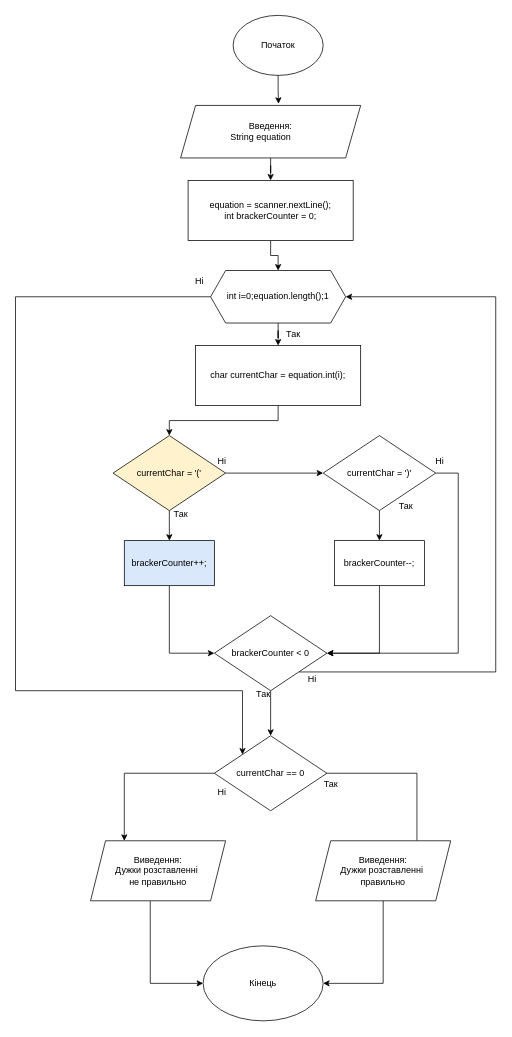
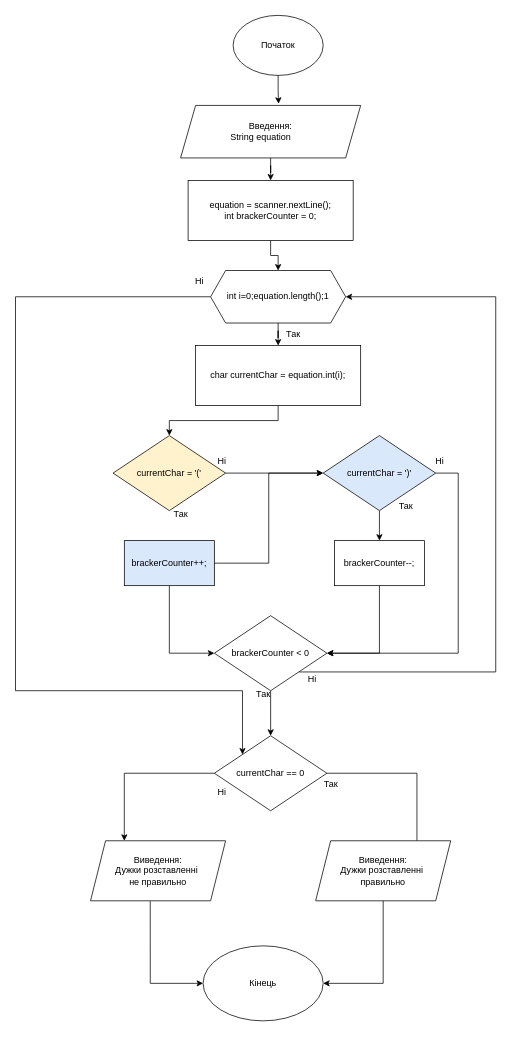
- <mxCell id="17" value="currentChar = ')'" style="rhombus;whiteSpace=wrap;html=1;" vertex="1" parent="1"><mxGeometry x="430" y="580" width="150" height="100" as="geometry" /></mxCell>
+ <mxCell id="17" value="currentChar = ')'" style="rhombus;whiteSpace=wrap;html=1;fillColor=#dae8fc;" vertex="1" parent="1"><mxGeometry x="430" y="580" width="150" height="100" as="geometry" /></mxCell>
- <mxCell id="12" style="edgeStyle=orthogonalEdgeStyle;rounded=0;orthogonalLoop=1;jettySize=auto;html=1;entryX=0.5;entryY=0;entryDx=0;entryDy=0;" edge="1" parent="1" source="14" target="20"><mxGeometry relative="1" as="geometry" /></mxCell>
+ <mxCell id="19" style="edgeStyle=orthogonalEdgeStyle;rounded=0;orthogonalLoop=1;jettySize=auto;html=1;entryX=0;entryY=0.5;entryDx=0;entryDy=0;" edge="1" parent="1" source="20" target="17"><mxGeometry relative="1" as="geometry" /></mxCell>
